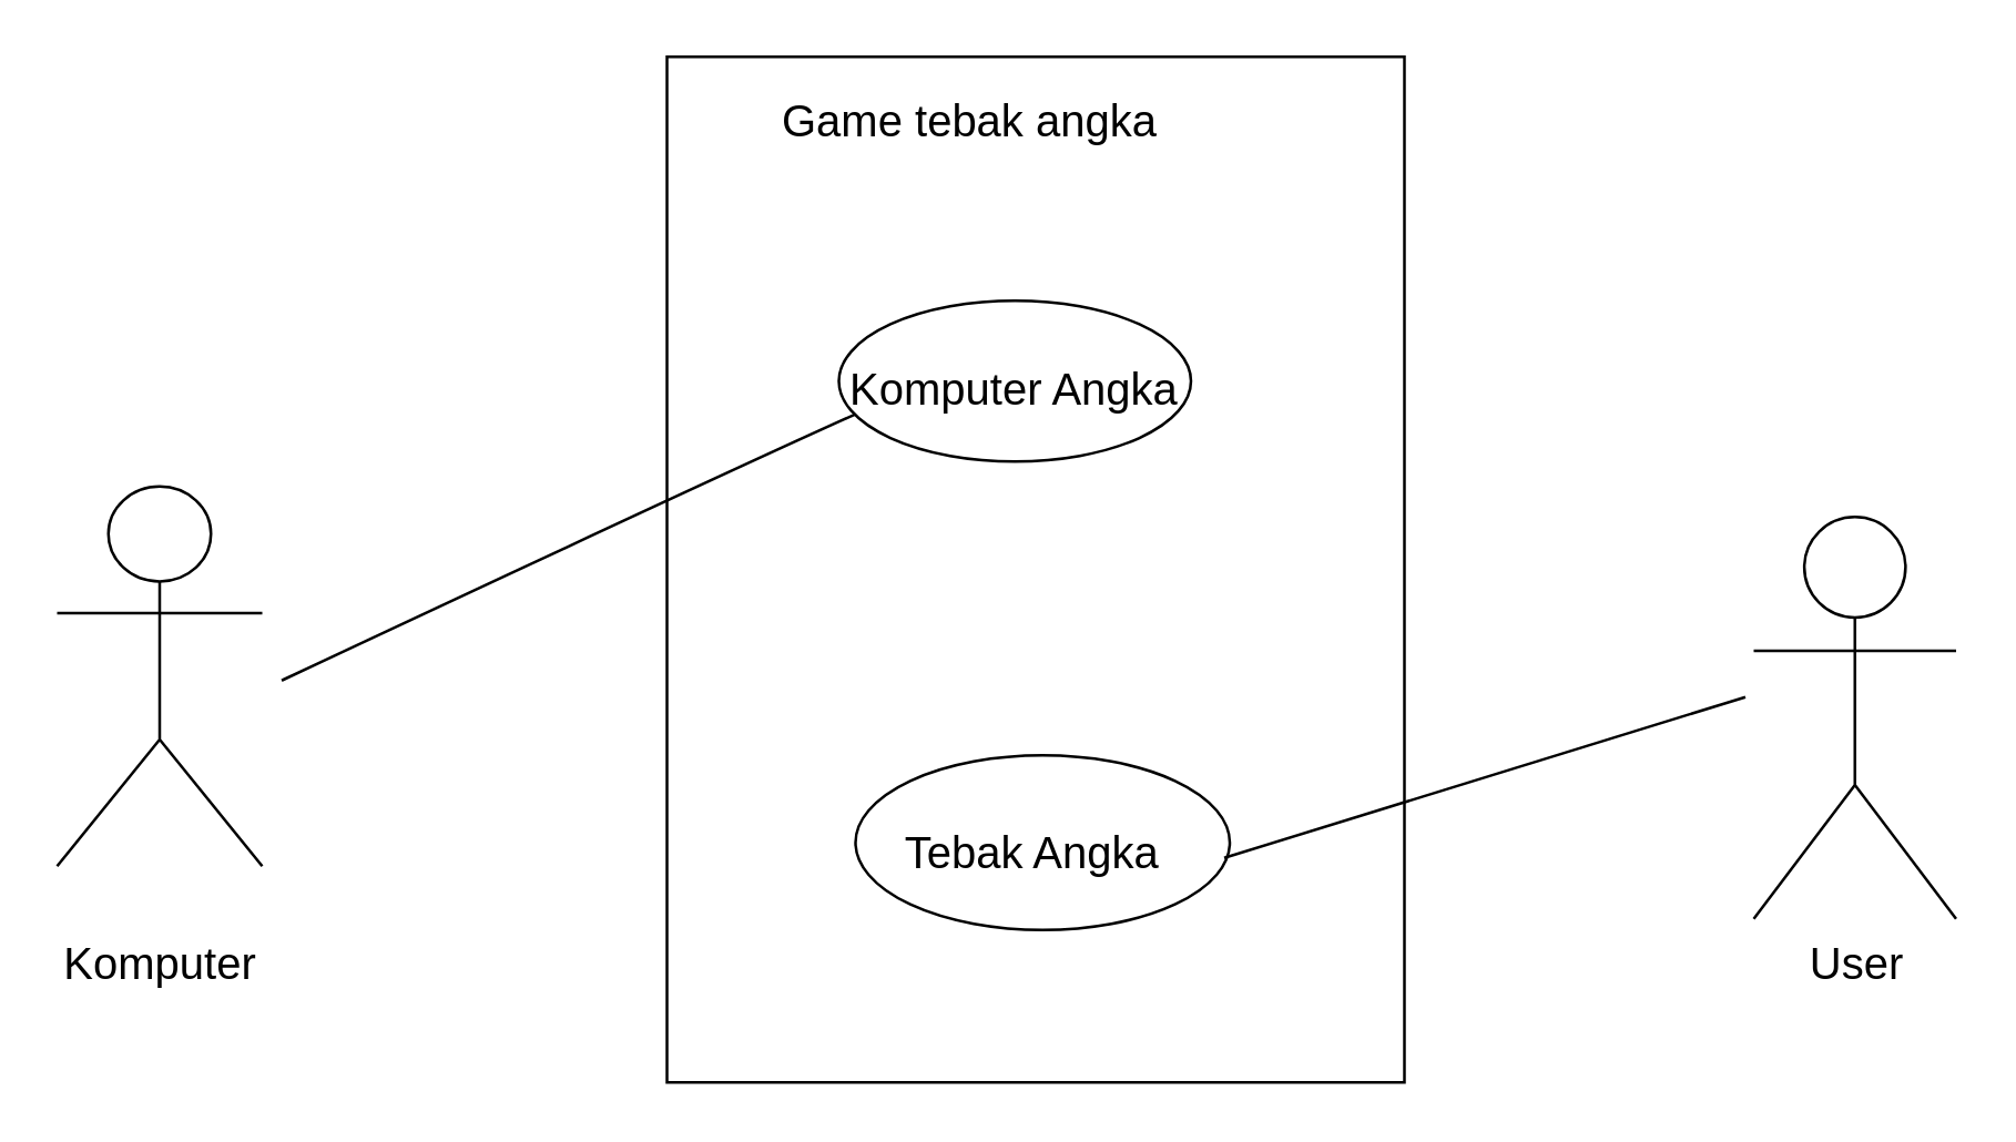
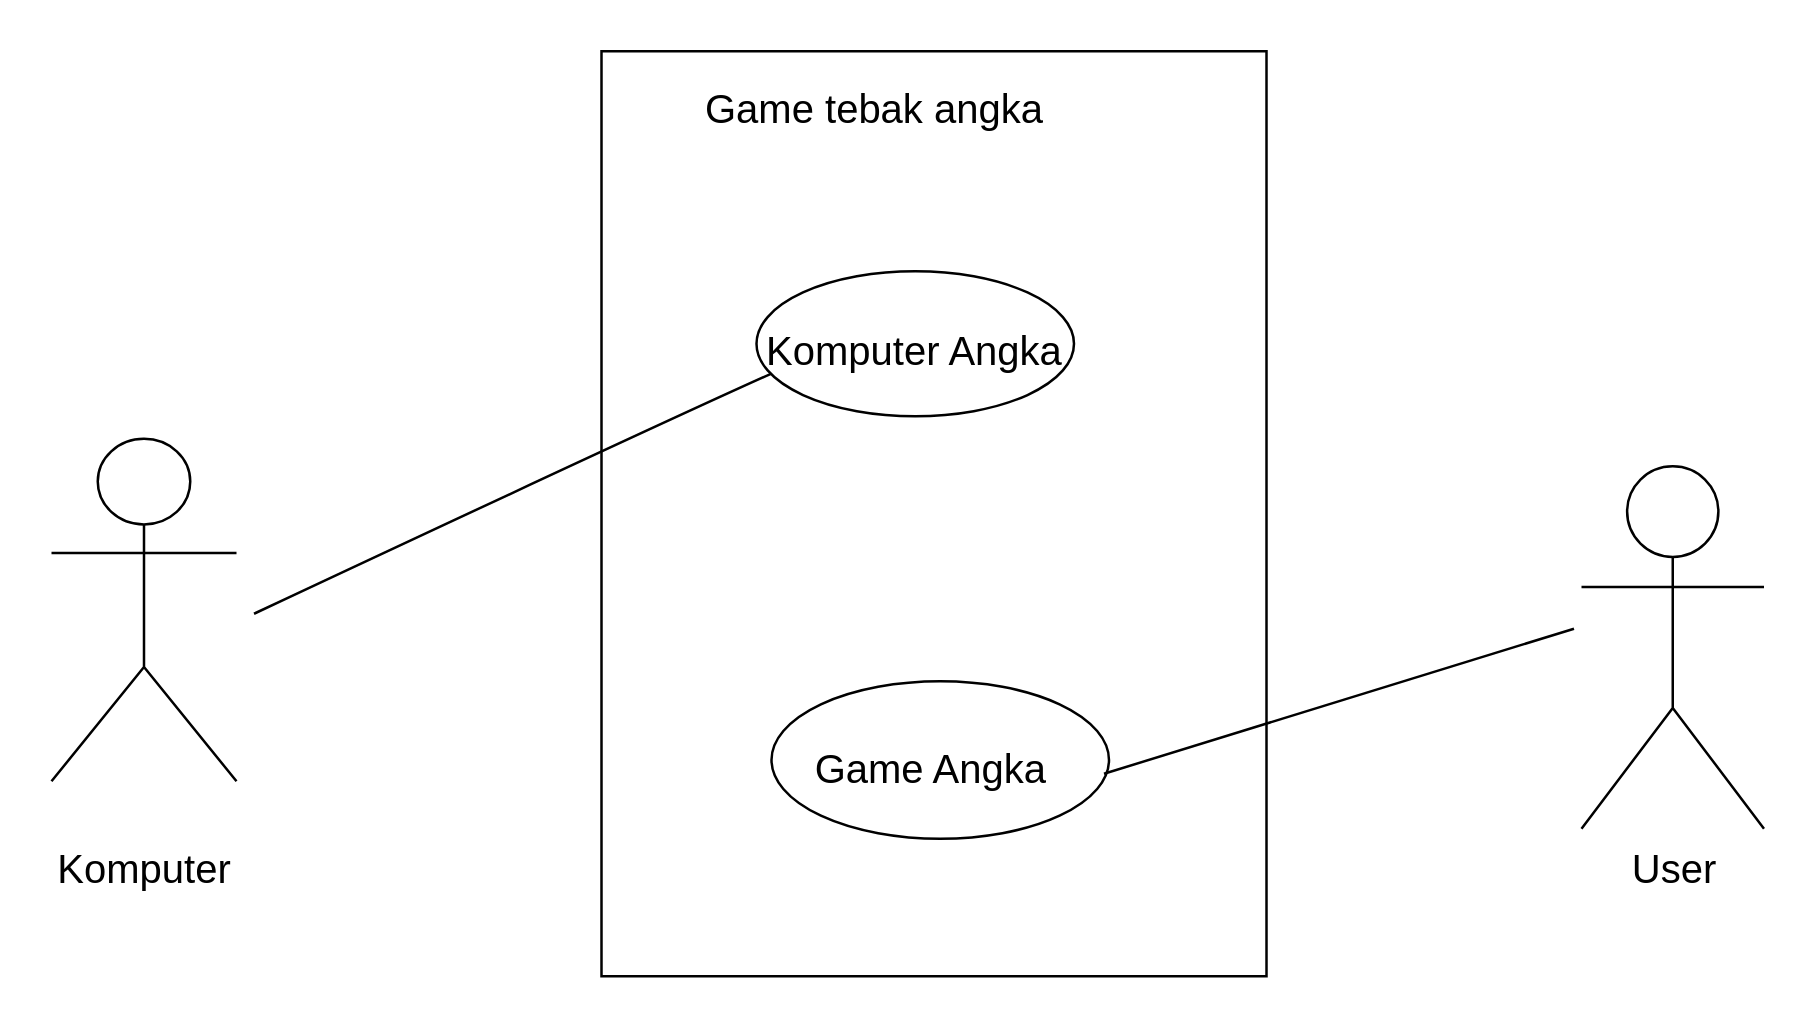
- <mxCell id="10" value="&lt;div&gt;&lt;br&gt;&lt;/div&gt;&lt;div&gt;Tebak Angka&lt;br&gt;&lt;/div&gt;" style="text;html=1;strokeColor=none;fillColor=none;align=center;verticalAlign=middle;whiteSpace=wrap;rounded=0;fontSize=16;" vertex="1" parent="1"><mxGeometry x="315.75" y="262" width="111.5" height="69" as="geometry" /></mxCell>
+ <mxCell id="10" value="&lt;div&gt;&lt;br&gt;&lt;/div&gt;&lt;div&gt;Game Angka&lt;br&gt;&lt;/div&gt;" style="text;html=1;strokeColor=none;fillColor=none;align=center;verticalAlign=middle;whiteSpace=wrap;rounded=0;fontSize=16;" vertex="1" parent="1"><mxGeometry x="315.75" y="262" width="111.5" height="69" as="geometry" /></mxCell>
